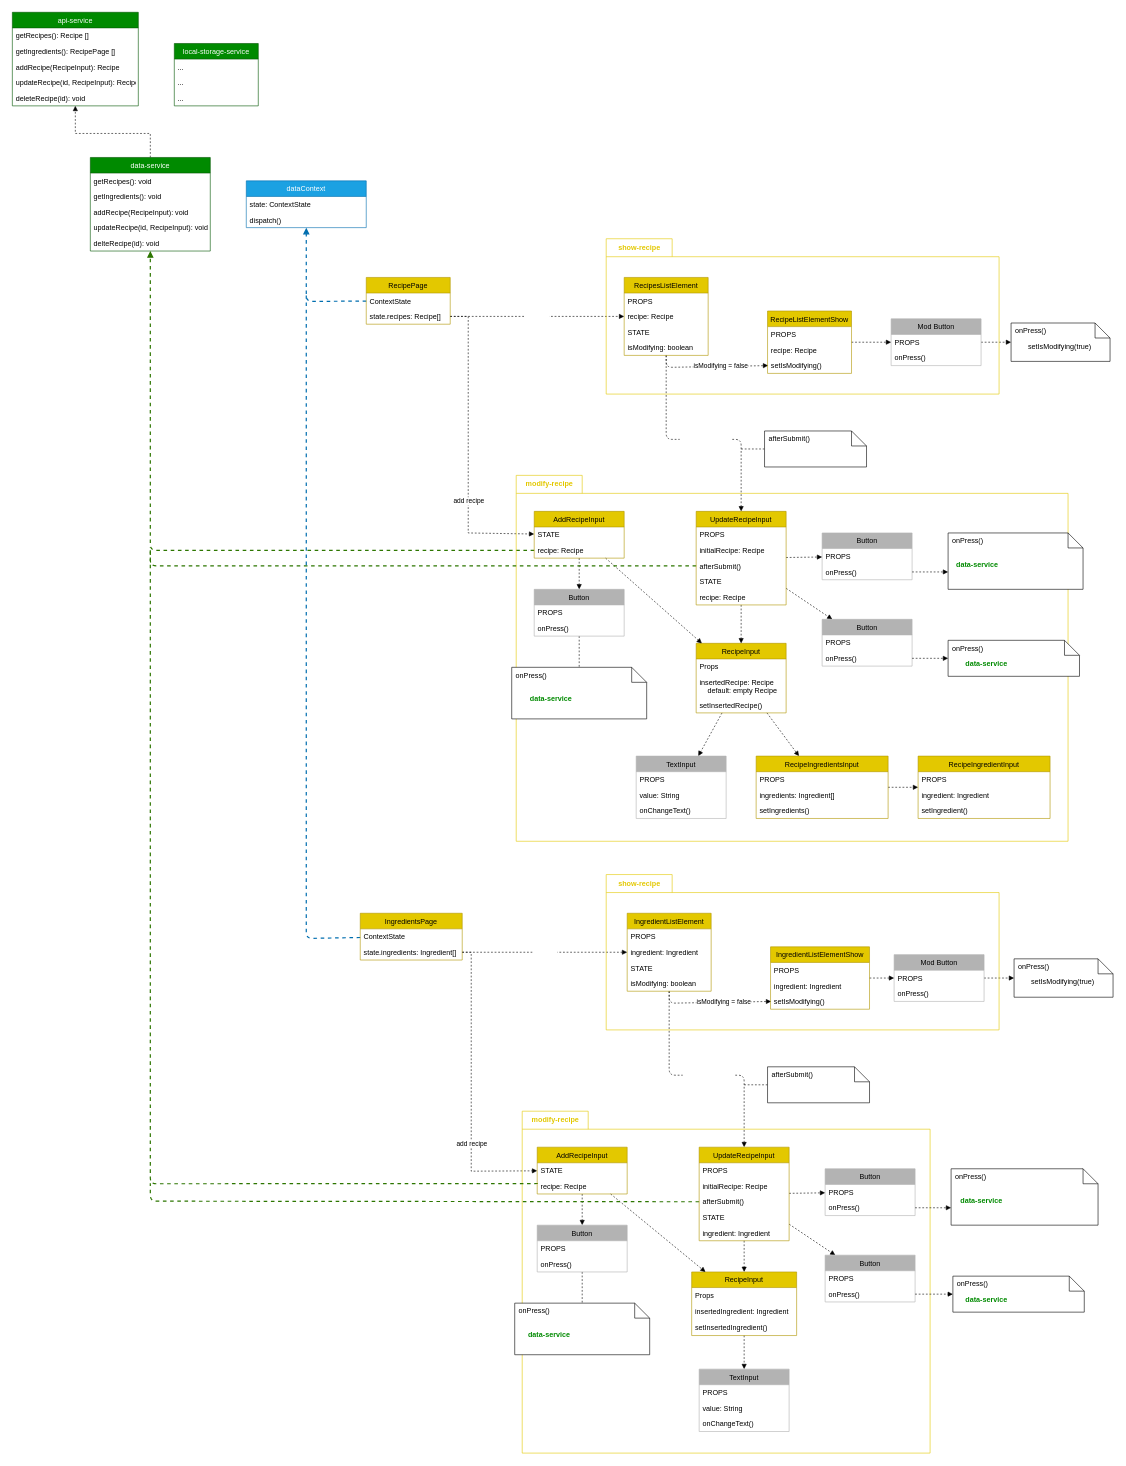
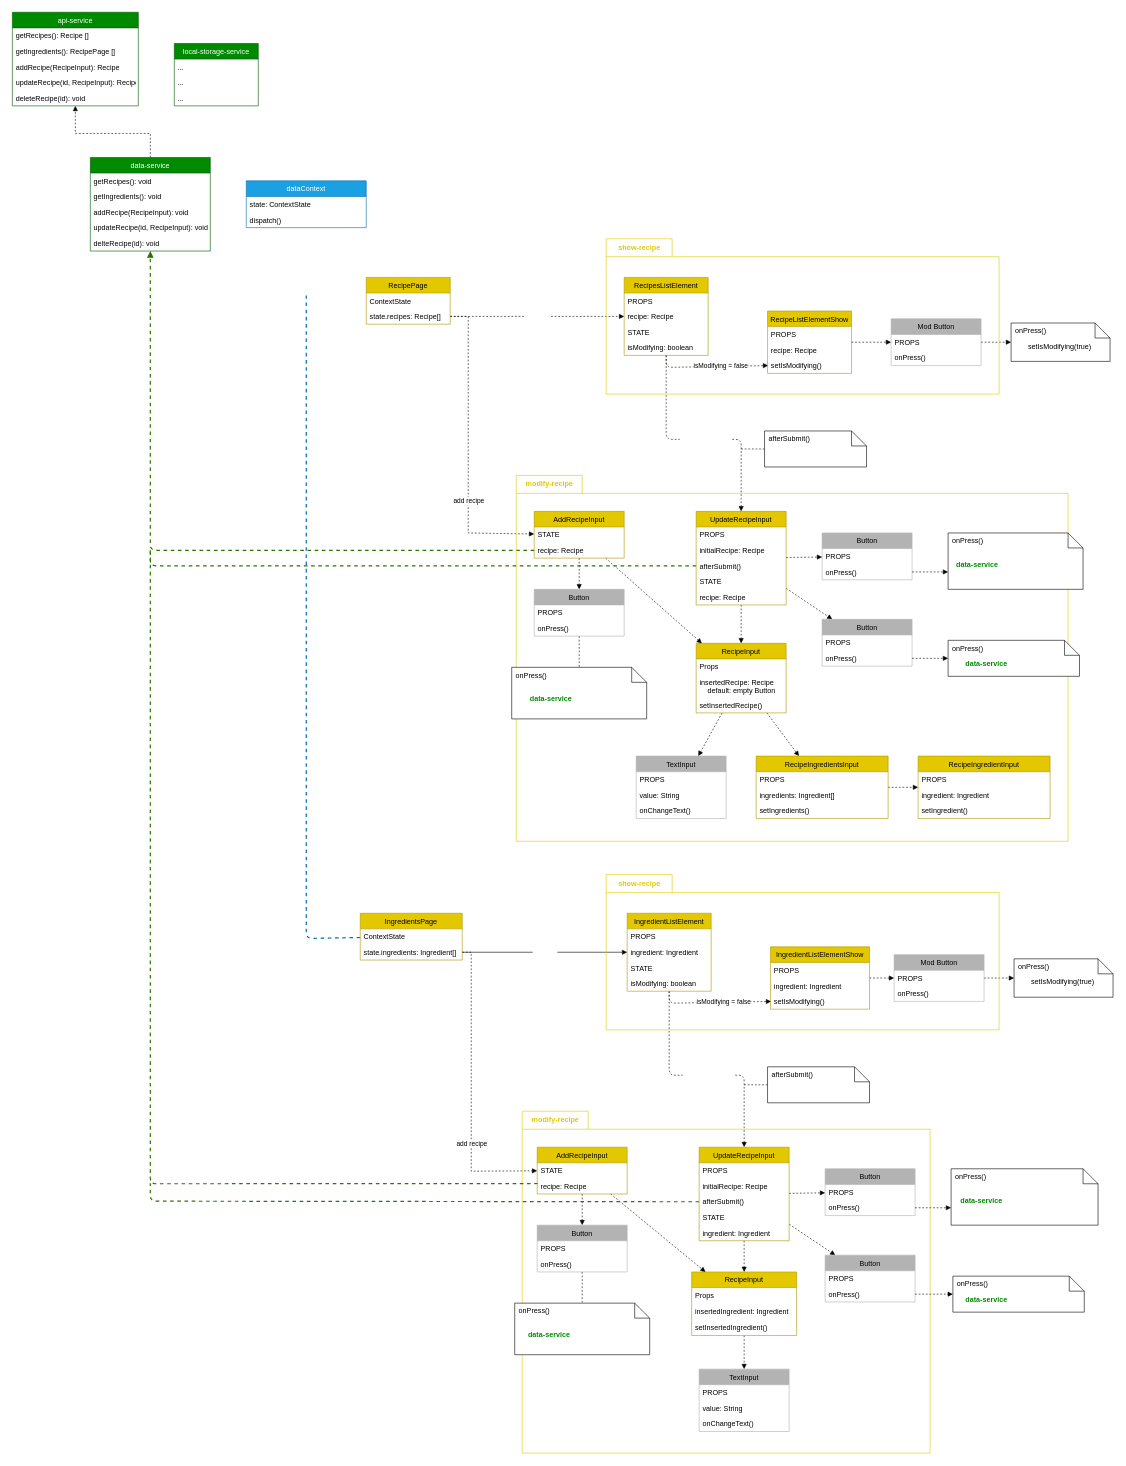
- <mxCell id="21" style="edgeStyle=none;html=1;dashed=1;endArrow=block;endFill=1;fillColor=#1ba1e2;strokeColor=#006EAF;strokeWidth=2;" edge="1" parent="1" source="22" target="107"><mxGeometry relative="1" as="geometry"><Array as="points"><mxPoint x="510" y="502" /></Array></mxGeometry></mxCell>
- <mxCell id="40" value="insertedRecipe: Recipe&#10;    default: empty Recipe" style="text;strokeColor=none;fillColor=none;align=left;verticalAlign=top;spacingLeft=4;spacingRight=4;overflow=hidden;rotatable=0;points=[[0,0.5],[1,0.5]];portConstraint=eastwest;rounded=0;" parent="38" vertex="1"><mxGeometry y="52" width="150" height="38" as="geometry" /></mxCell>
+ <mxCell id="40" value="insertedRecipe: Recipe&#10;    default: empty Button" style="text;strokeColor=none;fillColor=none;align=left;verticalAlign=top;spacingLeft=4;spacingRight=4;overflow=hidden;rotatable=0;points=[[0,0.5],[1,0.5]];portConstraint=eastwest;rounded=0;" parent="38" vertex="1"><mxGeometry y="52" width="150" height="38" as="geometry" /></mxCell>
- <mxCell id="124" value="&lt;font color=&quot;#ffffff&quot;&gt;contains&lt;/font&gt;" style="edgeStyle=none;html=1;dashed=1;fontColor=#E3C800;endArrow=block;endFill=1;rounded=0;" edge="1" parent="1" source="114" target="119"><mxGeometry relative="1" as="geometry"><mxPoint x="965" y="1587" as="sourcePoint" /></mxGeometry></mxCell>
+ <mxCell id="124" value="&lt;font color=&quot;#ffffff&quot;&gt;contains&lt;/font&gt;" style="edgeStyle=none;html=1;dashed=0;fontColor=#E3C800;endArrow=block;endFill=1;rounded=0;" edge="1" parent="1" source="114" target="119"><mxGeometry relative="1" as="geometry"><mxPoint x="965" y="1587" as="sourcePoint" /></mxGeometry></mxCell>
